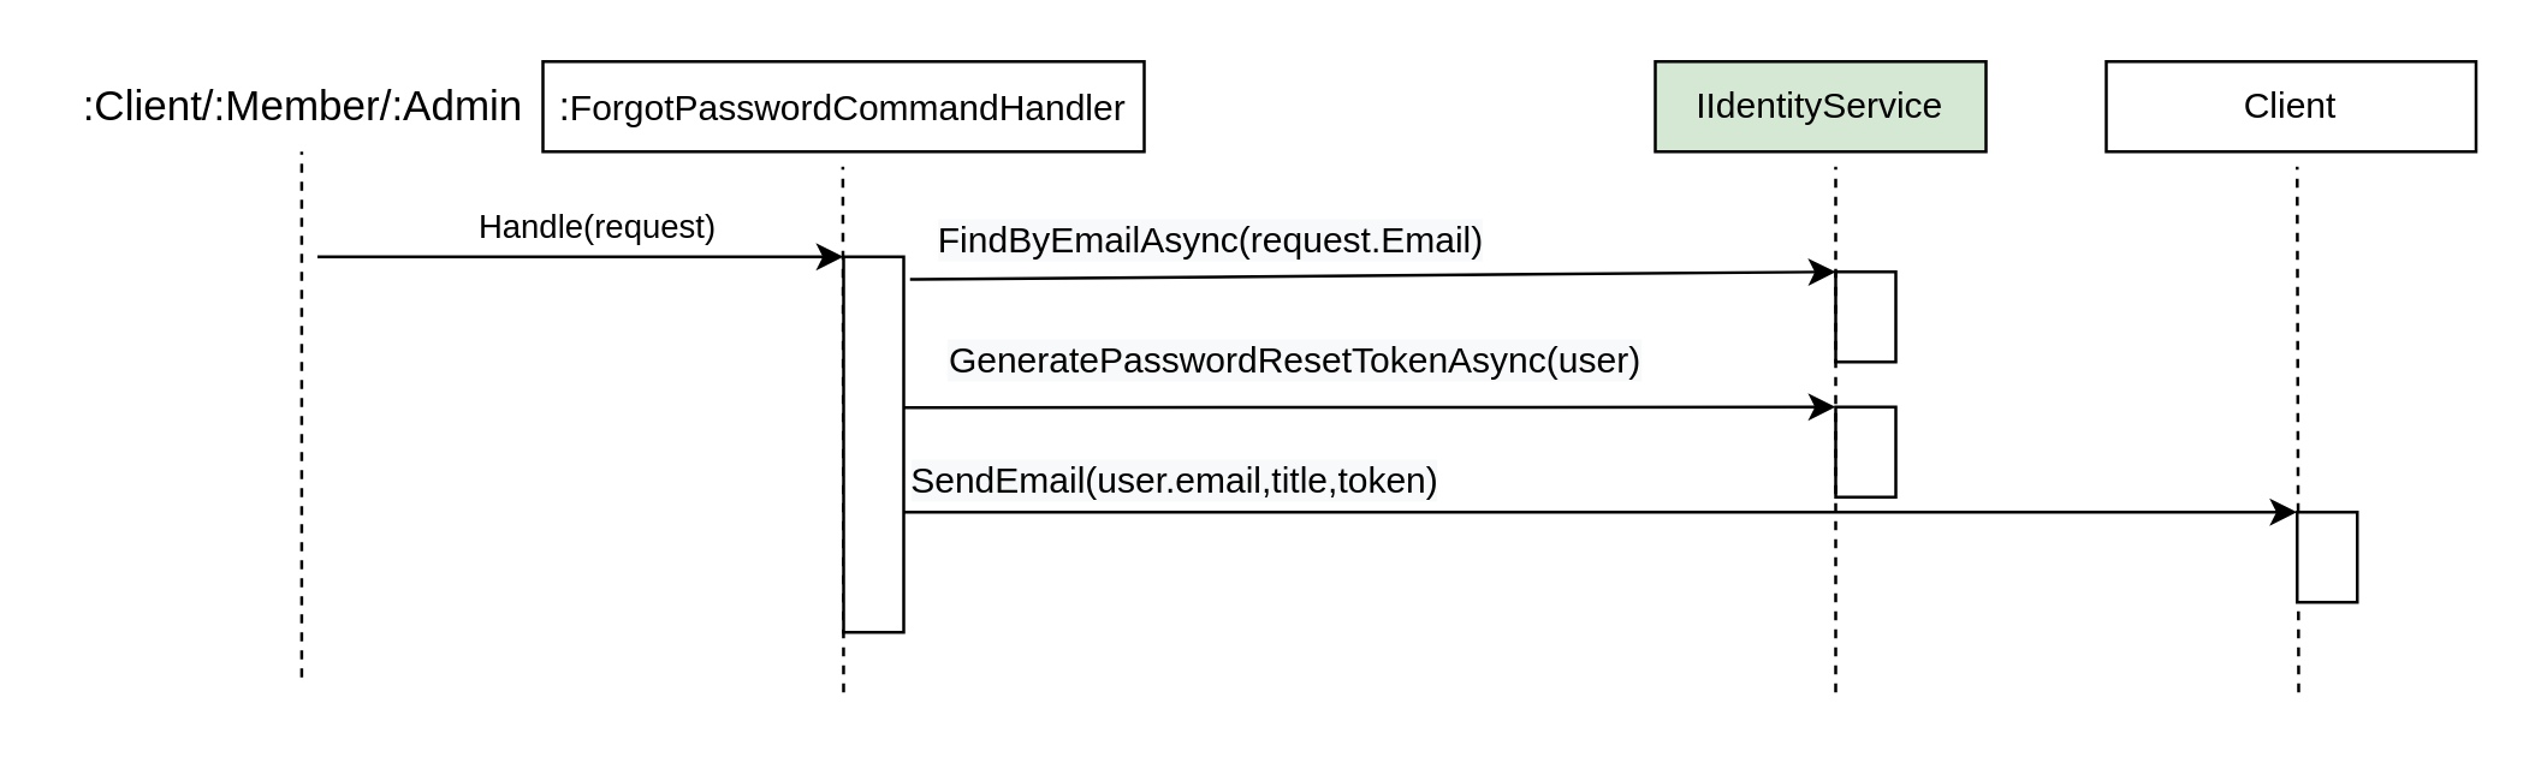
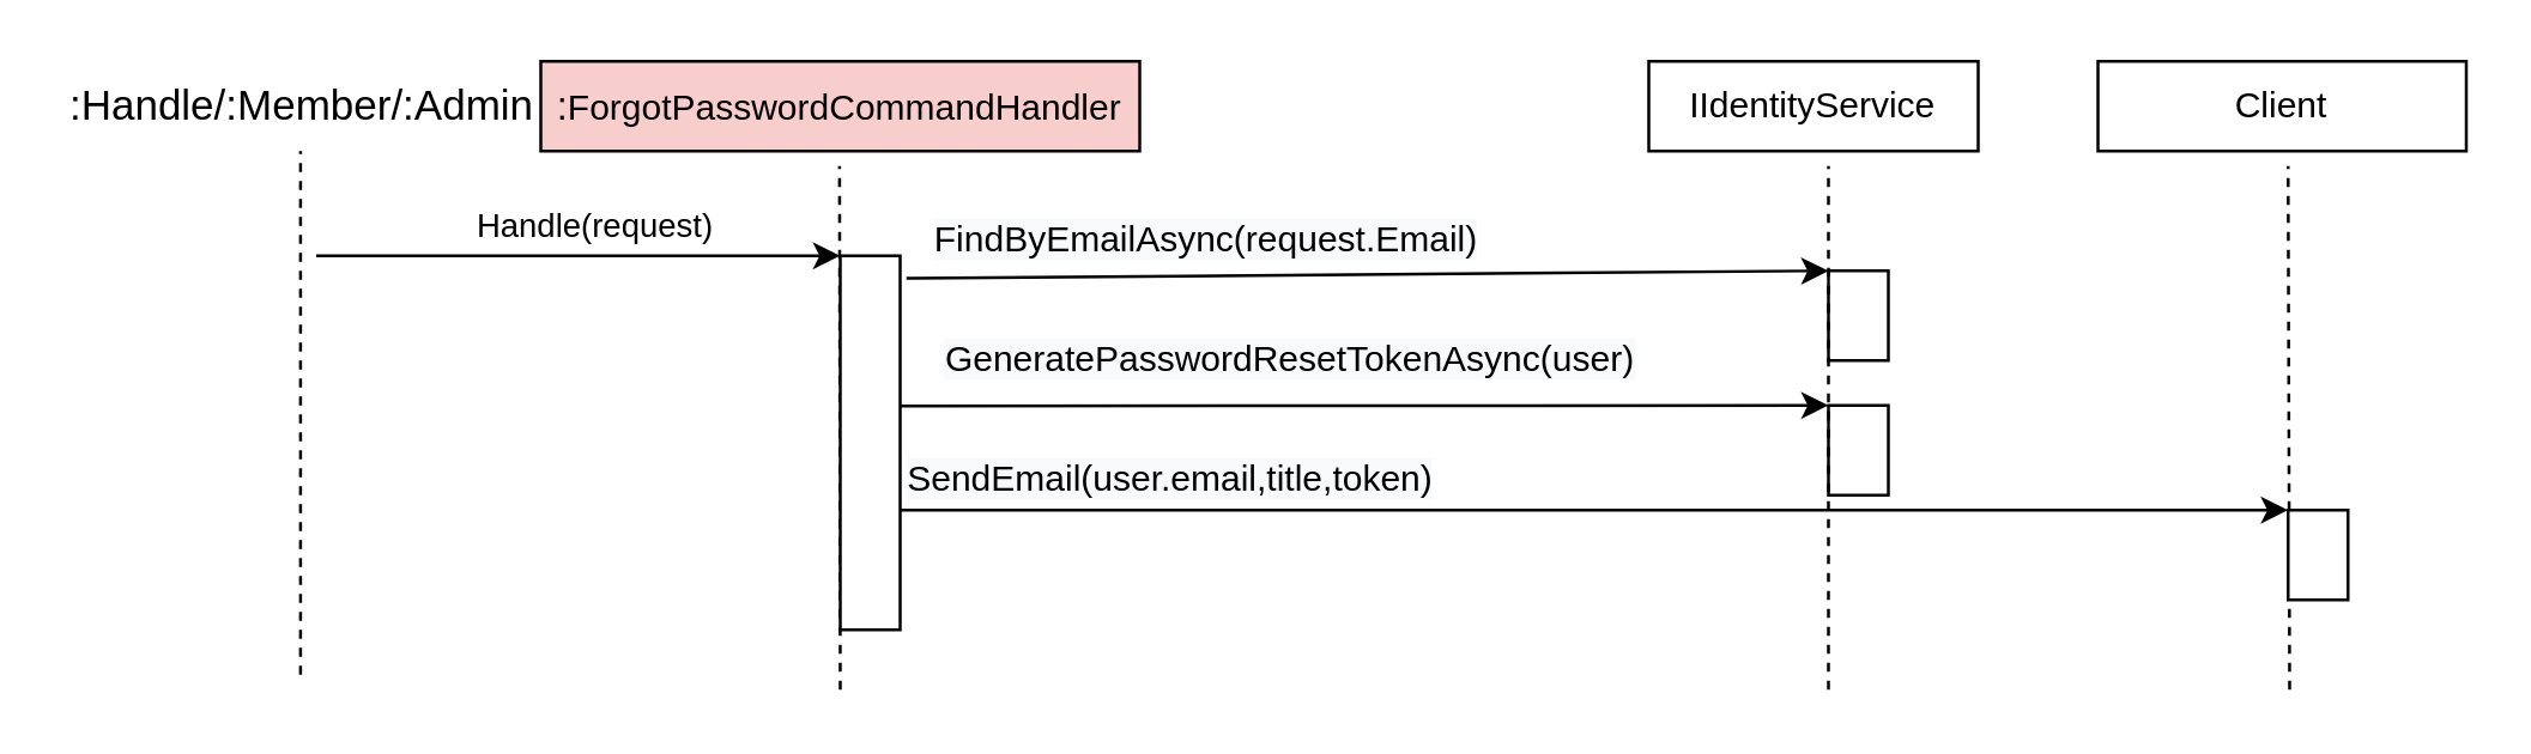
- <mxCell id="9" value=":Client/:Member/:Admin" style="text;html=1;align=center;verticalAlign=middle;resizable=0;points=[];autosize=1;fontSize=14;" vertex="1" parent="1"><mxGeometry x="20" y="25" width="160" height="20" as="geometry" /></mxCell>
+ <mxCell id="9" value=":Handle/:Member/:Admin" style="text;html=1;align=center;verticalAlign=middle;resizable=0;points=[];autosize=1;fontSize=14;" vertex="1" parent="1"><mxGeometry x="20" y="25" width="160" height="20" as="geometry" /></mxCell>
- <mxCell id="2" value="&lt;span style=&quot;font-size: 13px&quot;&gt;:&lt;/span&gt;&lt;span style=&quot;font-size: 12px&quot;&gt;ForgotPasswordCommand&lt;/span&gt;&lt;span style=&quot;font-size: 12px&quot;&gt;Handler&lt;/span&gt;" style="rounded=0;whiteSpace=wrap;html=1;fontSize=13;" vertex="1" parent="1"><mxGeometry x="180" y="20" width="200" height="30" as="geometry" /></mxCell>
+ <mxCell id="2" value="&lt;span style=&quot;font-size: 13px&quot;&gt;:&lt;/span&gt;&lt;span style=&quot;font-size: 12px&quot;&gt;ForgotPasswordCommand&lt;/span&gt;&lt;span style=&quot;font-size: 12px&quot;&gt;Handler&lt;/span&gt;" style="rounded=0;whiteSpace=wrap;html=1;fontSize=13;fillColor=#f8cecc;" vertex="1" parent="1"><mxGeometry x="180" y="20" width="200" height="30" as="geometry" /></mxCell>
- <mxCell id="15" value="IIdentityService" style="rounded=0;whiteSpace=wrap;html=1;fillColor=#d5e8d4;" vertex="1" parent="1"><mxGeometry x="550" y="20" width="110" height="30" as="geometry" /></mxCell>
+ <mxCell id="15" value="IIdentityService" style="rounded=0;whiteSpace=wrap;html=1;" vertex="1" parent="1"><mxGeometry x="550" y="20" width="110" height="30" as="geometry" /></mxCell>
